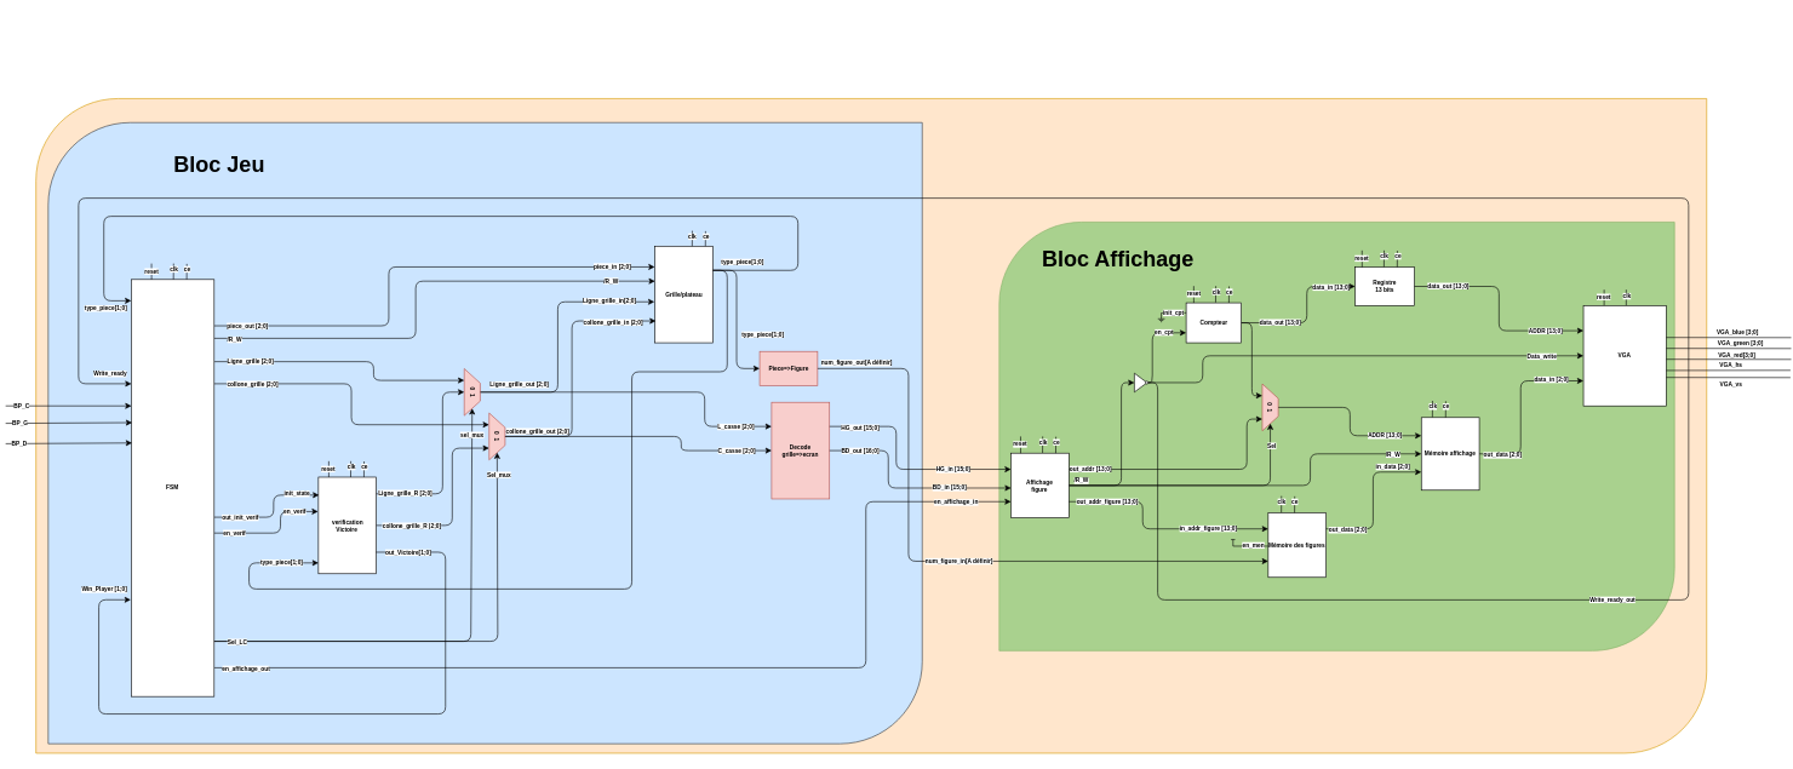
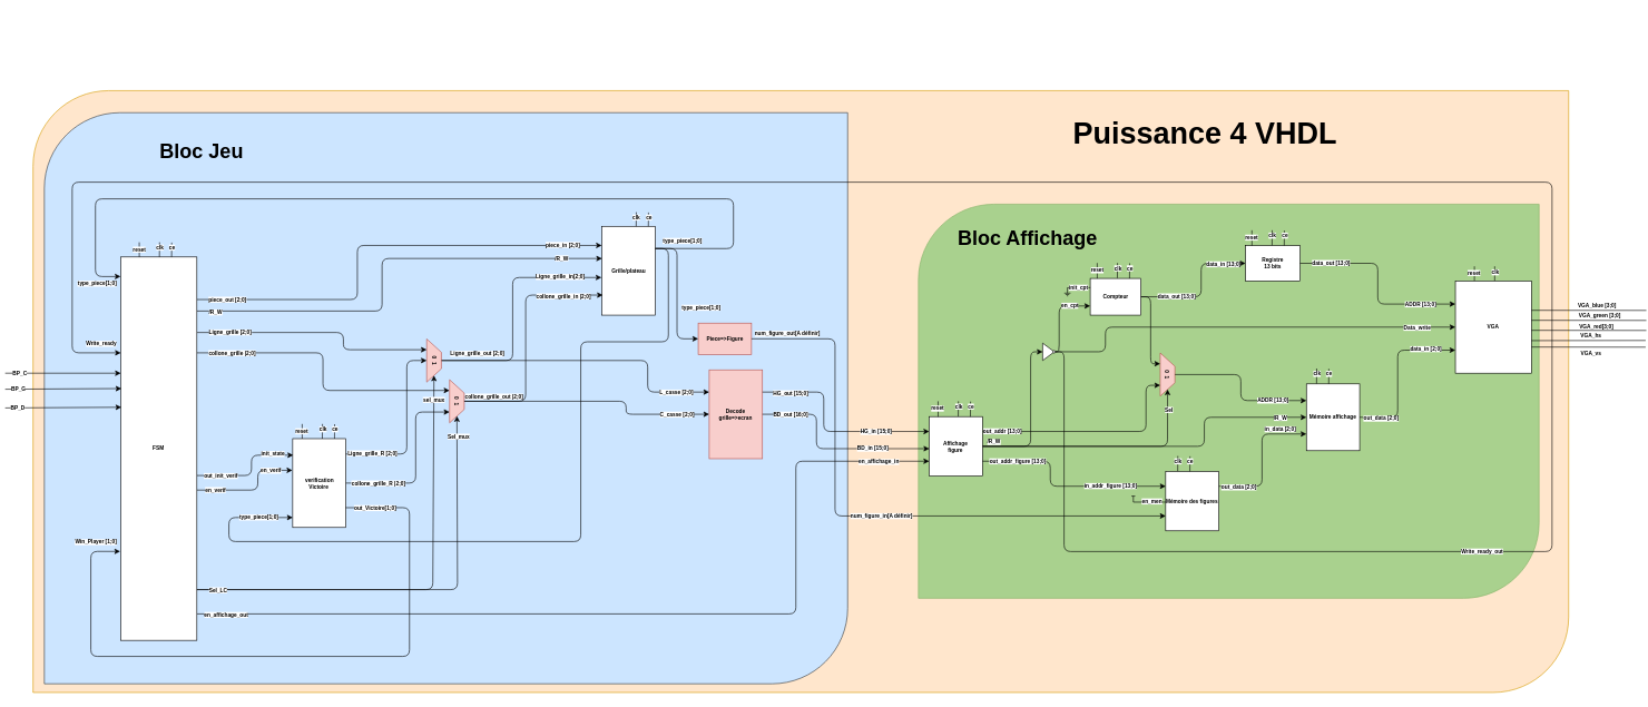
+ <mxCell id="197" value="&lt;font style=&quot;font-size: 45px;&quot;&gt;&lt;span style=&quot;font-size: 45px;&quot;&gt;Puissance 4 VHDL&lt;/span&gt;&lt;/font&gt;" style="text;html=1;strokeColor=none;fillColor=none;align=center;verticalAlign=middle;whiteSpace=wrap;rounded=0;labelBackgroundColor=none;sketch=0;fontSize=45;fontStyle=1" parent="2" vertex="1"><mxGeometry x="1531.294" y="125" width="447.227" height="108" as="geometry" /></mxCell>
